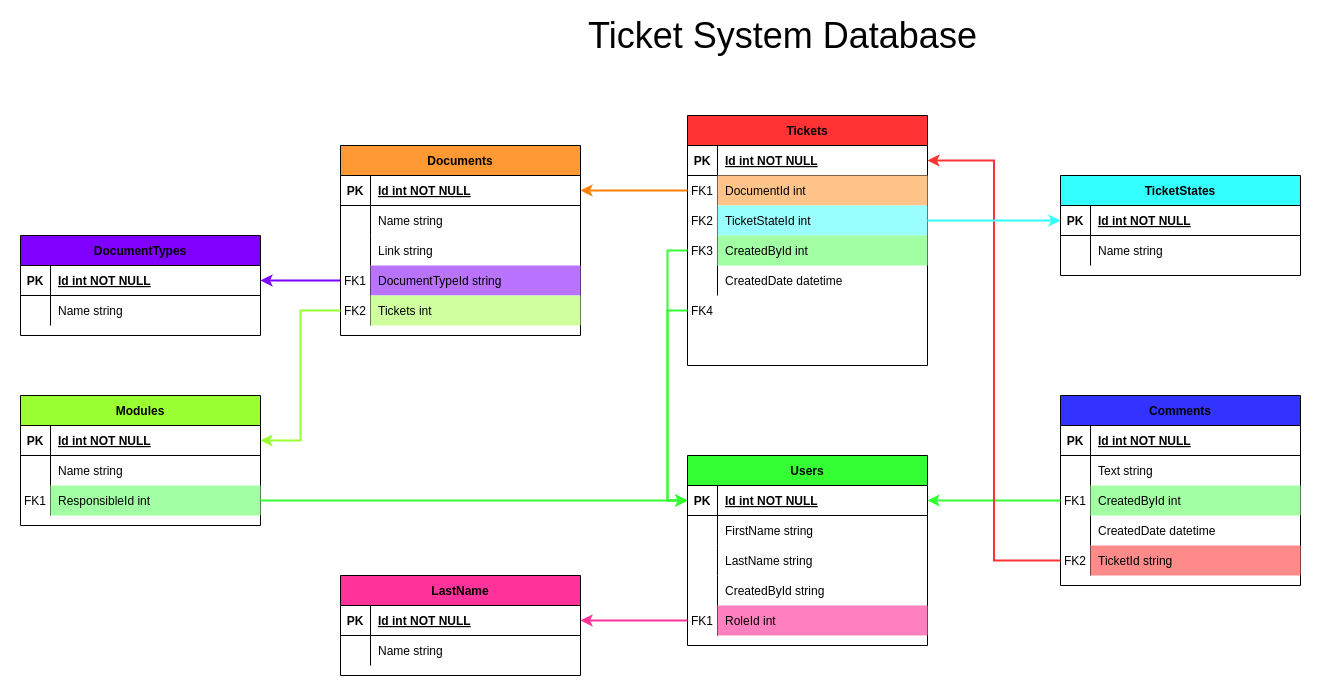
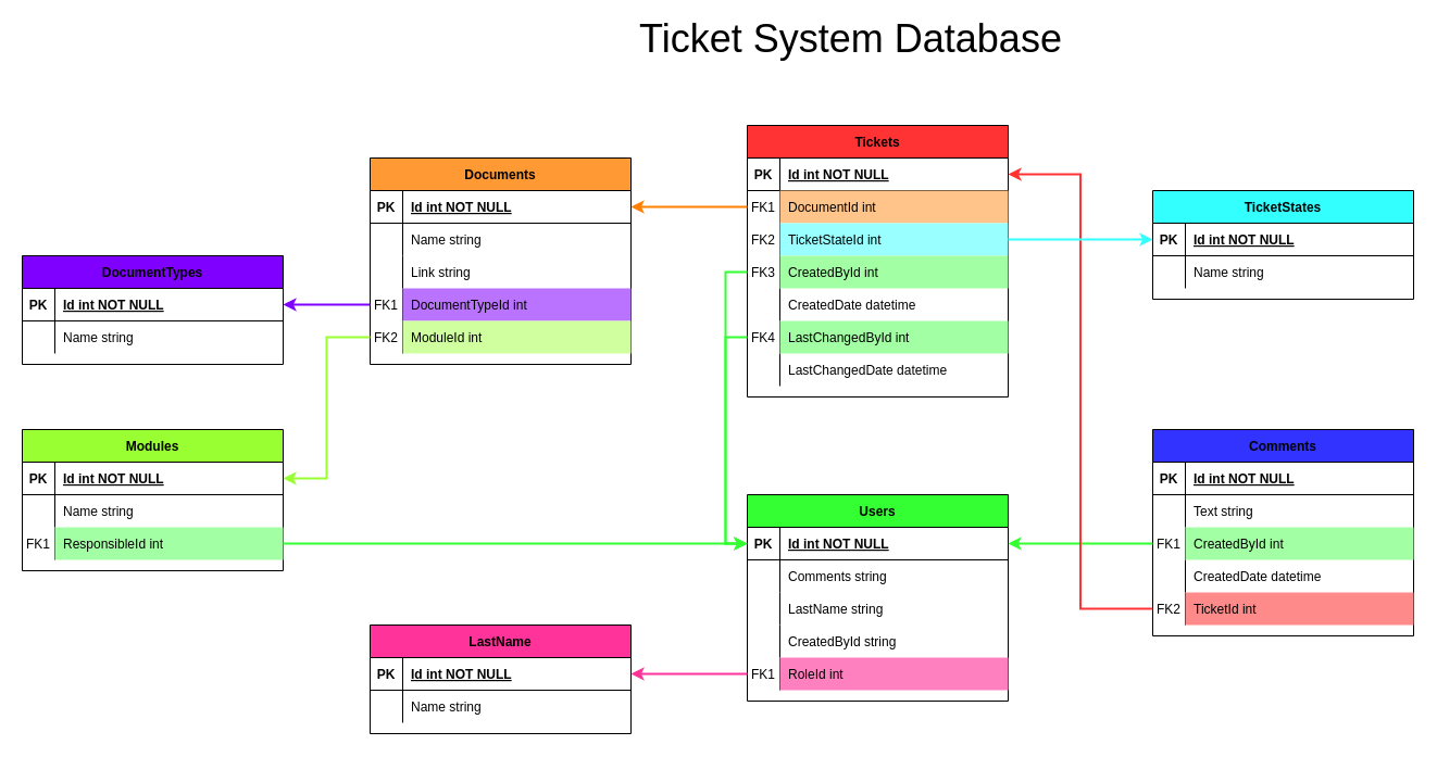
- <mxCell id="99" value="DocumentTypeId string" style="shape=partialRectangle;overflow=hidden;connectable=0;top=0;left=0;bottom=0;right=0;align=left;spacingLeft=6;fillColor=#B973FF;" parent="97" vertex="1"><mxGeometry x="30" width="210" height="30" as="geometry" /></mxCell>
+ <mxCell id="99" value="DocumentTypeId int" style="shape=partialRectangle;overflow=hidden;connectable=0;top=0;left=0;bottom=0;right=0;align=left;spacingLeft=6;fillColor=#B973FF;" parent="97" vertex="1"><mxGeometry x="30" width="210" height="30" as="geometry" /></mxCell>
- <mxCell id="102" value="Tickets int" style="shape=partialRectangle;overflow=hidden;connectable=0;top=0;left=0;bottom=0;right=0;align=left;spacingLeft=6;fillColor=#CFFF9E;" parent="100" vertex="1"><mxGeometry x="30" width="210" height="30" as="geometry" /></mxCell>
+ <mxCell id="102" value="ModuleId int" style="shape=partialRectangle;overflow=hidden;connectable=0;top=0;left=0;bottom=0;right=0;align=left;spacingLeft=6;fillColor=#CFFF9E;" parent="100" vertex="1"><mxGeometry x="30" width="210" height="30" as="geometry" /></mxCell>
+ <mxCell id="20" value="LastChangedById int" style="shape=partialRectangle;overflow=hidden;connectable=0;top=0;left=0;bottom=0;right=0;align=left;spacingLeft=6;fillColor=#A3FFA3;" parent="18" vertex="1"><mxGeometry x="30" width="210" height="30" as="geometry" /></mxCell>
+ <mxCell id="23" value="LastChangedDate datetime" style="shape=partialRectangle;overflow=hidden;connectable=0;fillColor=none;top=0;left=0;bottom=0;right=0;align=left;spacingLeft=6;" parent="21" vertex="1"><mxGeometry x="30" width="210" height="30" as="geometry" /></mxCell>
- <mxCell id="61" value="FirstName string" style="shape=partialRectangle;overflow=hidden;connectable=0;fillColor=none;top=0;left=0;bottom=0;right=0;align=left;spacingLeft=6;" parent="59" vertex="1"><mxGeometry x="30" width="210" height="30" as="geometry" /></mxCell>
+ <mxCell id="61" value="Comments string" style="shape=partialRectangle;overflow=hidden;connectable=0;fillColor=none;top=0;left=0;bottom=0;right=0;align=left;spacingLeft=6;" parent="59" vertex="1"><mxGeometry x="30" width="210" height="30" as="geometry" /></mxCell>
- <mxCell id="86" value="TicketId string" style="shape=partialRectangle;overflow=hidden;connectable=0;top=0;left=0;bottom=0;right=0;align=left;spacingLeft=6;fillColor=#FF8A8A;" parent="84" vertex="1"><mxGeometry x="30" width="210" height="30" as="geometry" /></mxCell>
+ <mxCell id="86" value="TicketId int" style="shape=partialRectangle;overflow=hidden;connectable=0;top=0;left=0;bottom=0;right=0;align=left;spacingLeft=6;fillColor=#FF8A8A;" parent="84" vertex="1"><mxGeometry x="30" width="210" height="30" as="geometry" /></mxCell>
